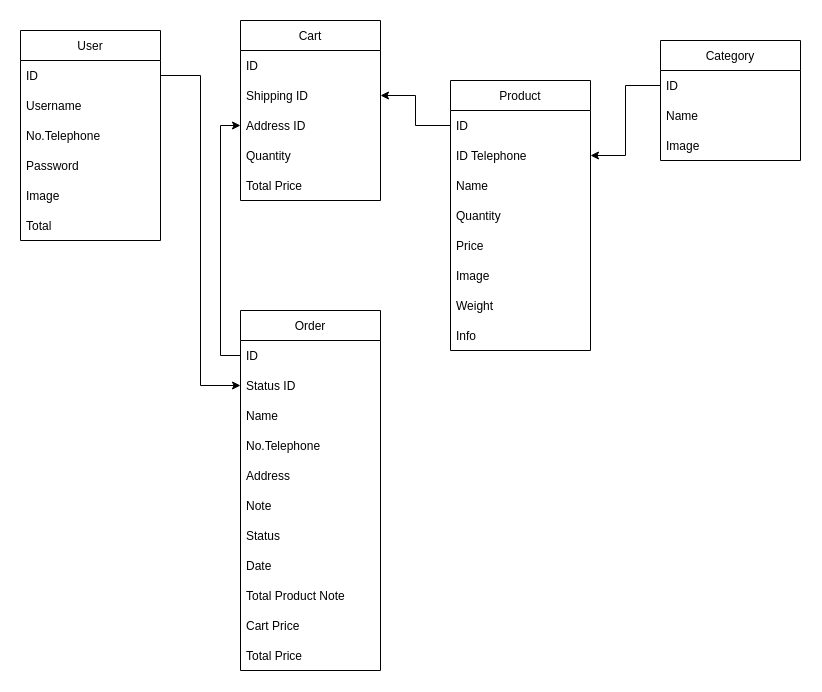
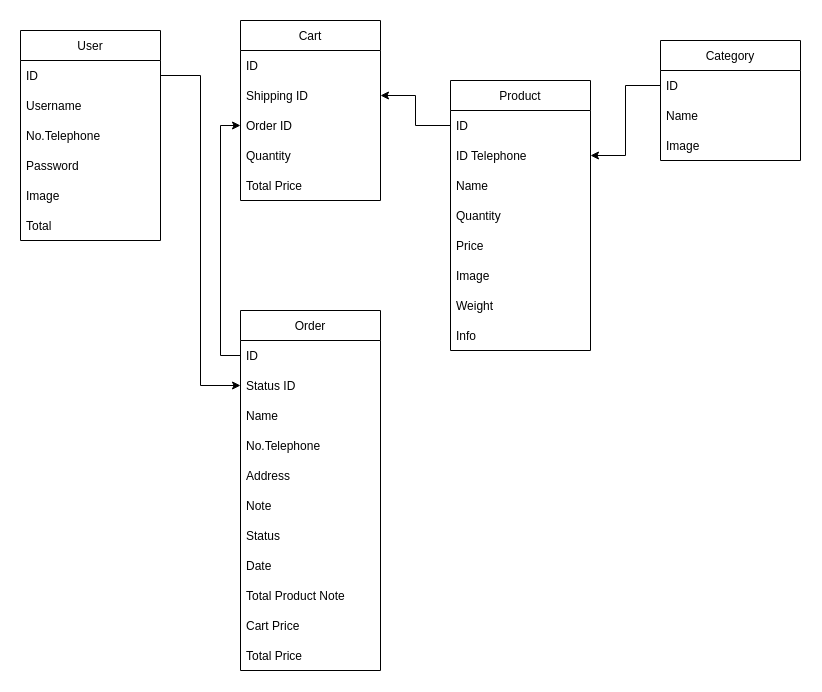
- <mxCell id="26" value="Address ID" style="text;strokeColor=none;fillColor=none;align=left;verticalAlign=middle;spacingLeft=4;spacingRight=4;overflow=hidden;points=[[0,0.5],[1,0.5]];portConstraint=eastwest;rotatable=0;" parent="23" vertex="1"><mxGeometry y="90" width="140" height="30" as="geometry" /></mxCell>
+ <mxCell id="26" value="Order ID" style="text;strokeColor=none;fillColor=none;align=left;verticalAlign=middle;spacingLeft=4;spacingRight=4;overflow=hidden;points=[[0,0.5],[1,0.5]];portConstraint=eastwest;rotatable=0;" parent="23" vertex="1"><mxGeometry y="90" width="140" height="30" as="geometry" /></mxCell>
